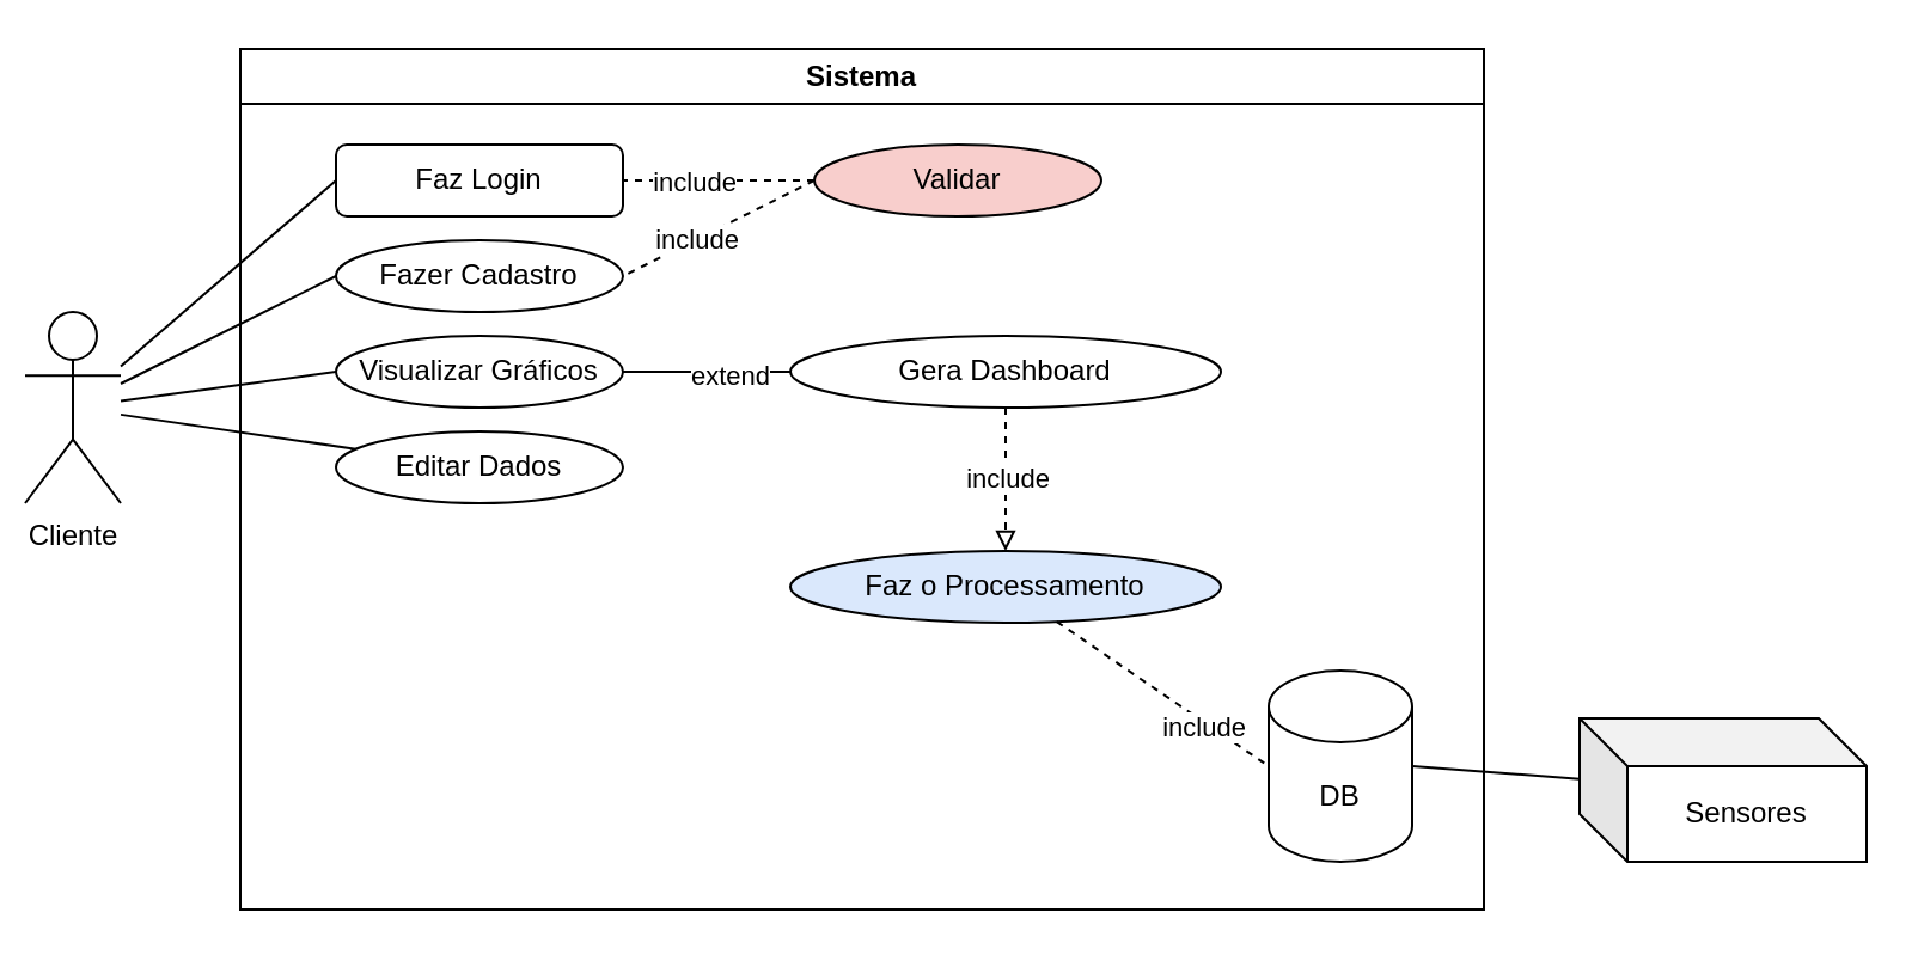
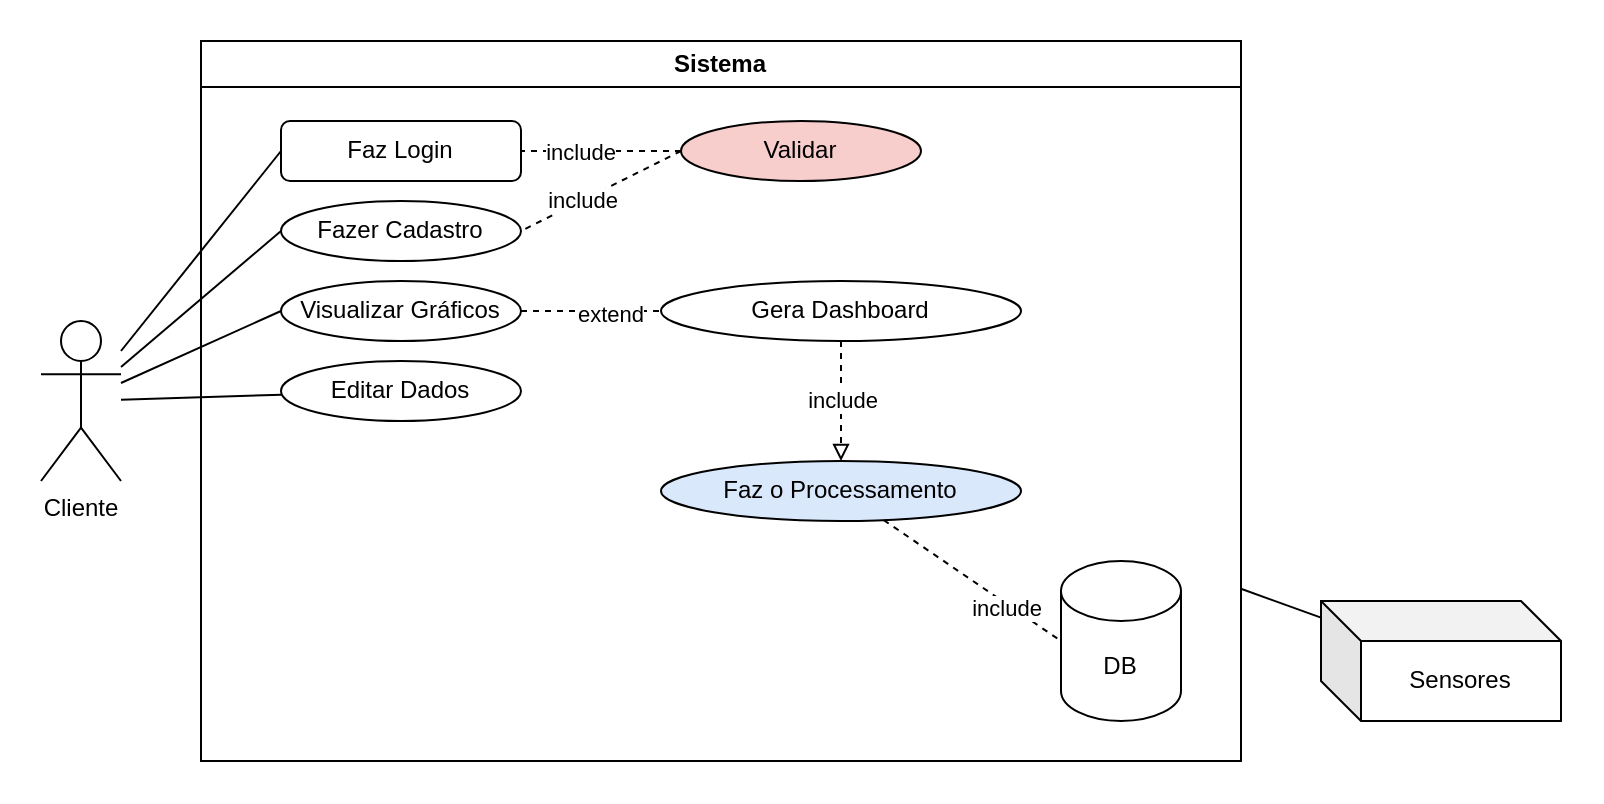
- <mxCell id="20" value="" style="endArrow=none;html=1;rounded=0;exitX=1;exitY=0.5;exitDx=0;exitDy=0;entryX=0;entryY=0.5;entryDx=0;entryDy=0;dashed=0;" edge="1" parent="1" source="10" target="27"><mxGeometry width="50" height="50" relative="1" as="geometry"><mxPoint x="260" y="200" as="sourcePoint" /><mxPoint x="360" y="250" as="targetPoint" /></mxGeometry></mxCell>
+ <mxCell id="20" value="" style="endArrow=none;html=1;rounded=0;exitX=1;exitY=0.5;exitDx=0;exitDy=0;entryX=0;entryY=0.5;entryDx=0;entryDy=0;dashed=1;" edge="1" parent="1" source="10" target="27"><mxGeometry width="50" height="50" relative="1" as="geometry"><mxPoint x="260" y="200" as="sourcePoint" /><mxPoint x="360" y="250" as="targetPoint" /></mxGeometry></mxCell>
- <mxCell id="6" value="Cliente" style="shape=umlActor;verticalLabelPosition=bottom;verticalAlign=top;html=1;outlineConnect=0;" vertex="1" parent="1"><mxGeometry x="10" y="130" width="40" height="80" as="geometry" /></mxCell>
+ <mxCell id="6" value="Cliente" style="shape=umlActor;verticalLabelPosition=bottom;verticalAlign=top;html=1;outlineConnect=0;" vertex="1" parent="1"><mxGeometry x="20" y="160" width="40" height="80" as="geometry" /></mxCell>
- <mxCell id="19" style="rounded=0;orthogonalLoop=1;jettySize=auto;html=1;entryX=1;entryY=0.5;entryDx=0;entryDy=0;entryPerimeter=0;endArrow=none;endFill=0;" edge="1" parent="1" source="18" target="17"><mxGeometry relative="1" as="geometry" /></mxCell>
+ <mxCell id="19" style="rounded=0;orthogonalLoop=1;jettySize=auto;html=1;endArrow=none;endFill=0;" edge="1" parent="1" source="18" target="7"><mxGeometry relative="1" as="geometry" /></mxCell>
